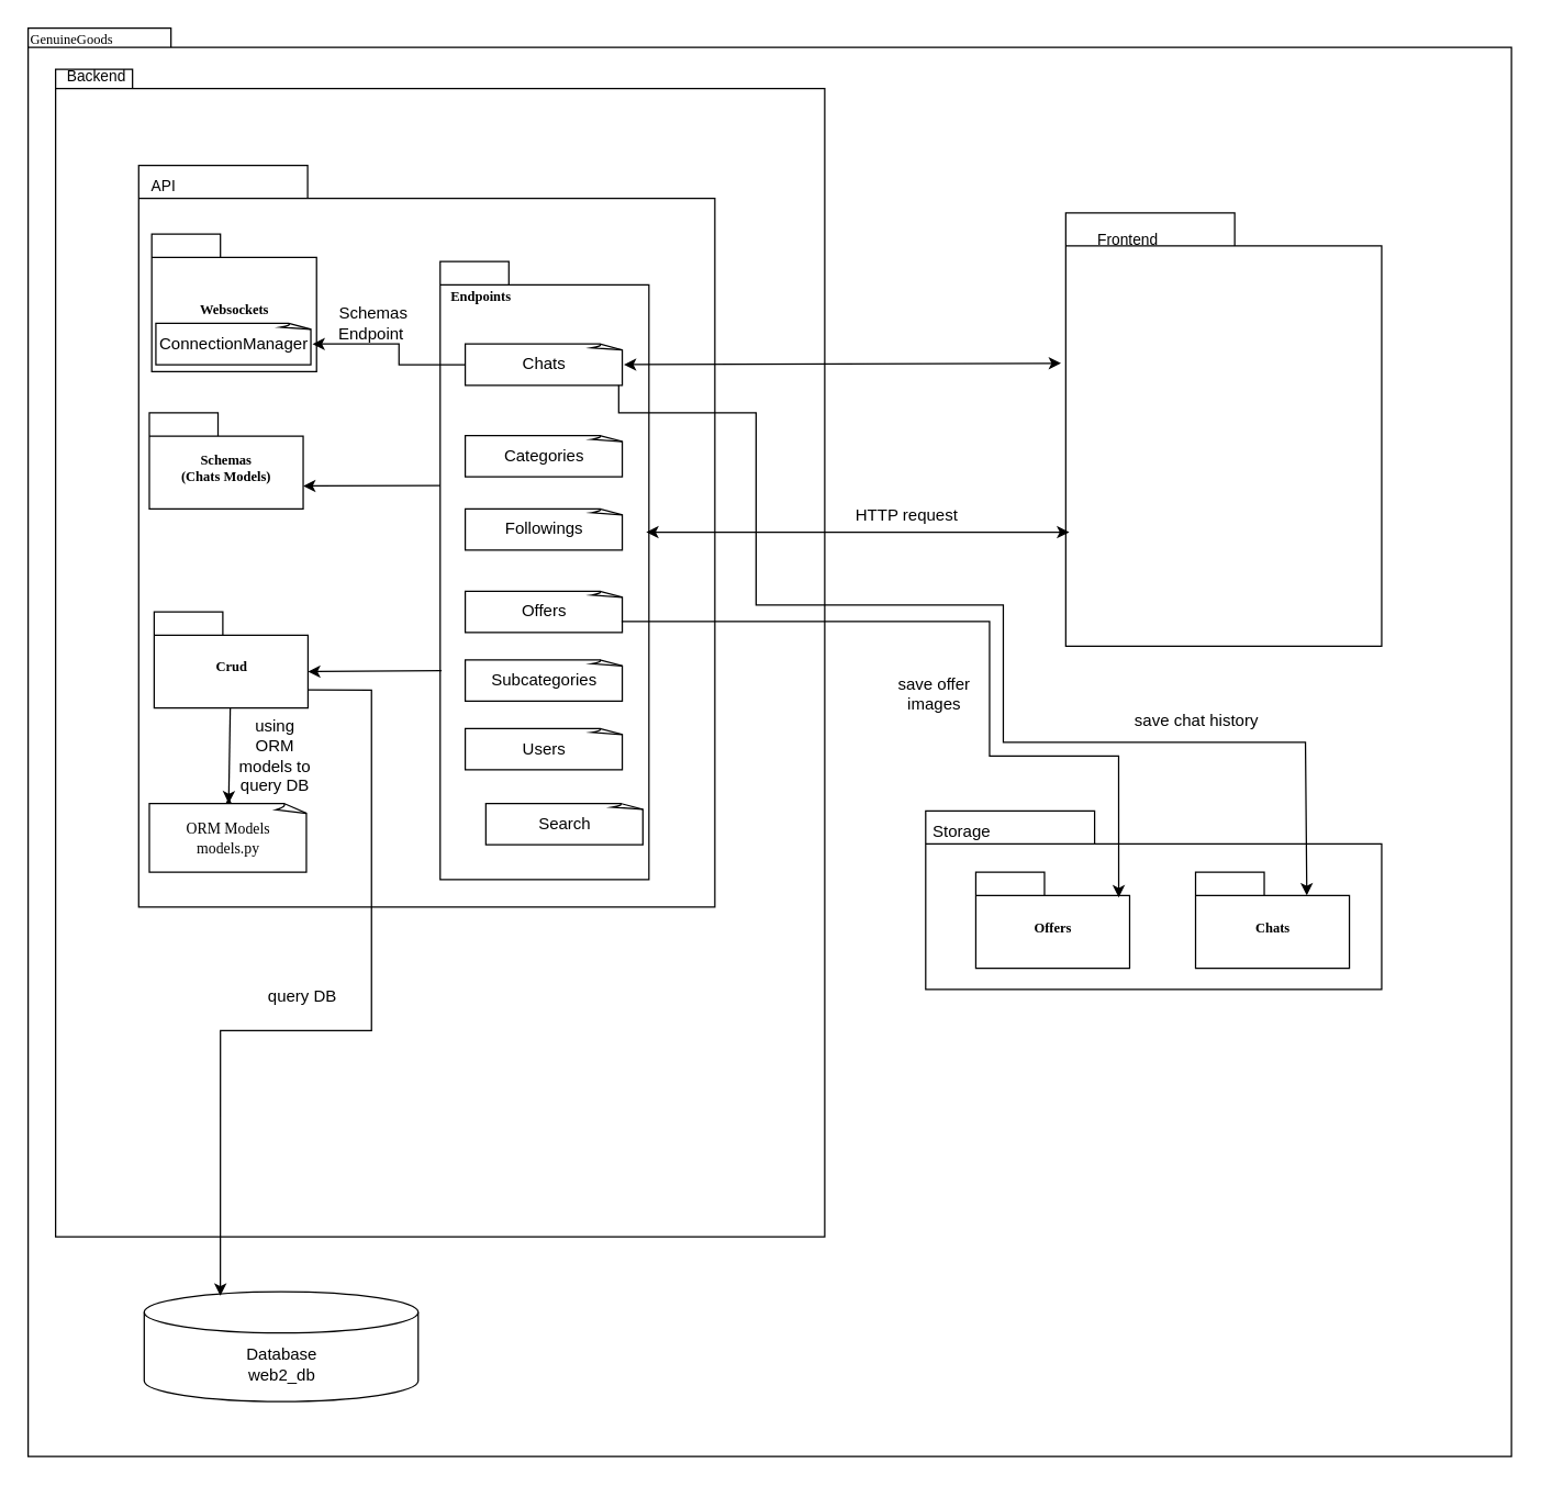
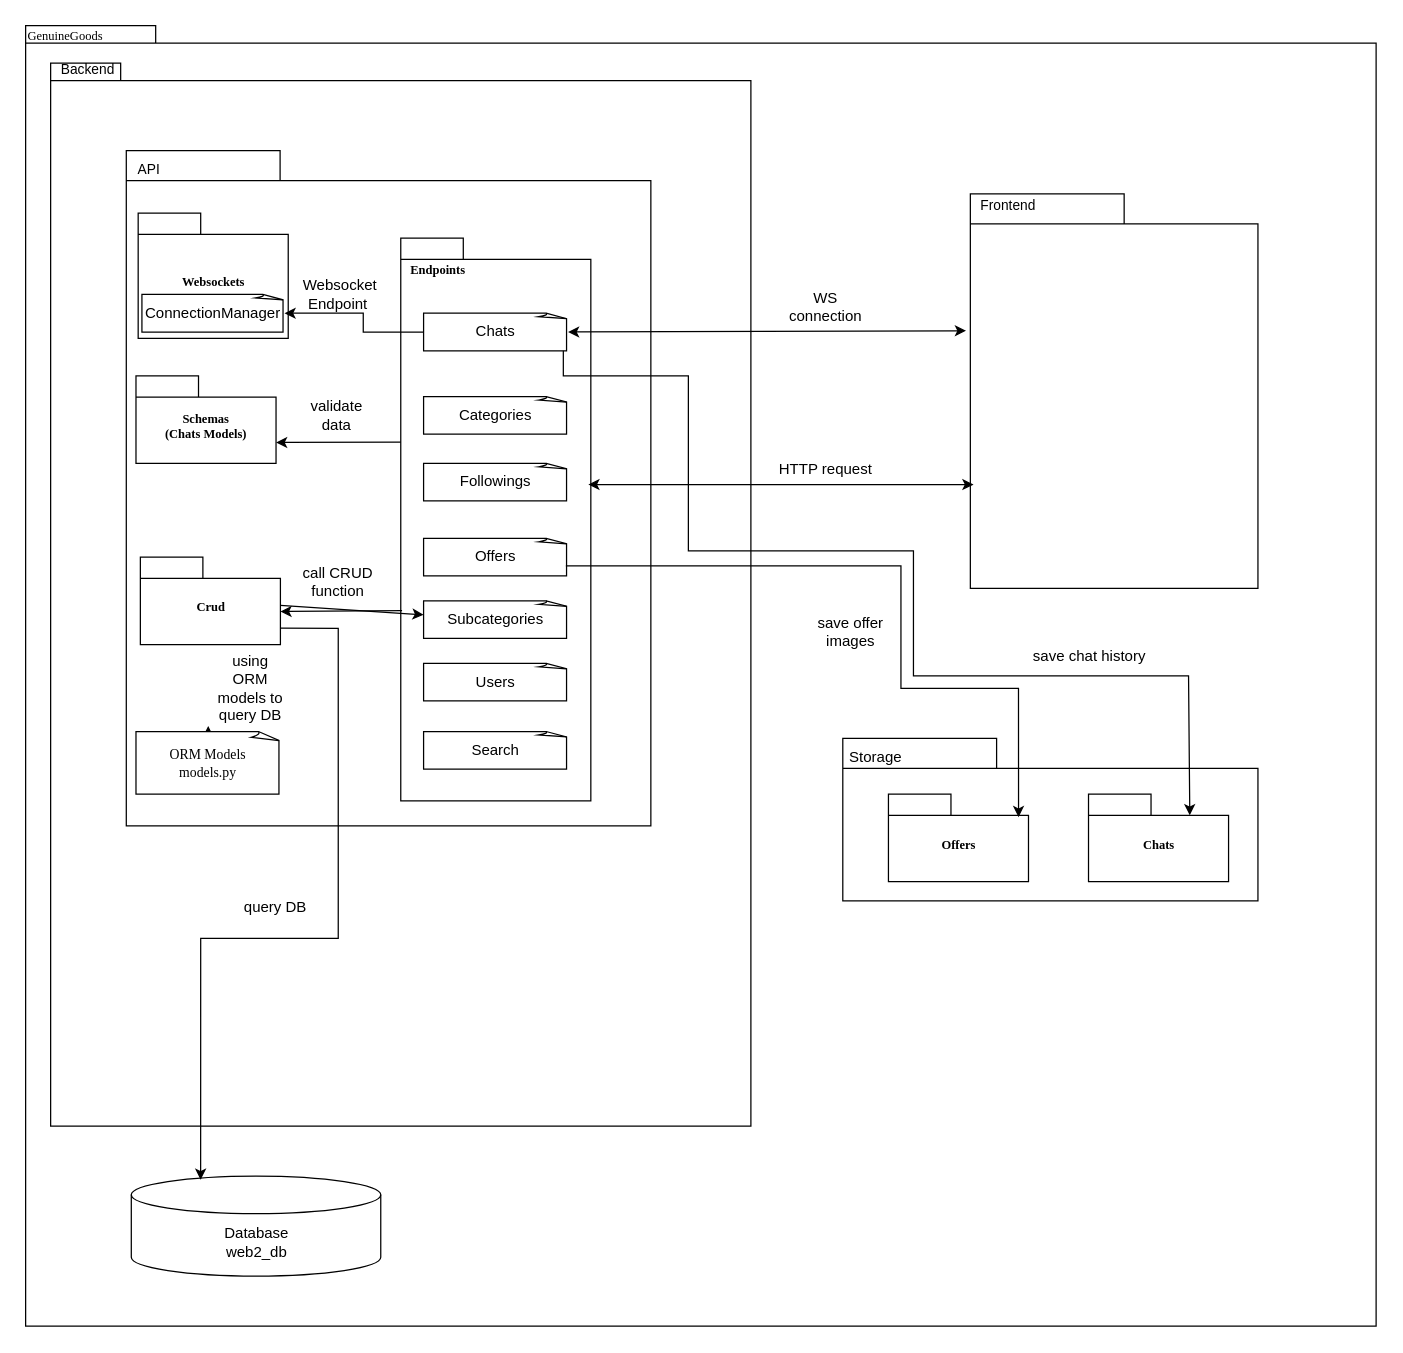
- <mxCell id="7" value="&lt;font style=&quot;font-size: 11px;&quot;&gt;Frontend&lt;/font&gt;" style="text;html=1;strokeColor=none;fillColor=none;align=center;verticalAlign=middle;whiteSpace=wrap;rounded=0;" vertex="1" parent="5"><mxGeometry x="15" y="10.001" width="60" height="19.719" as="geometry" /></mxCell>
+ <mxCell id="7" value="&lt;font style=&quot;font-size: 11px;&quot;&gt;Frontend&lt;/font&gt;" style="text;html=1;strokeColor=none;fillColor=none;align=center;verticalAlign=middle;whiteSpace=wrap;rounded=0;" vertex="1" parent="5"><mxGeometry y="0.001" width="60" height="19.719" as="geometry" /></mxCell>
- <mxCell id="37" value="&amp;nbsp;Schemas Endpoint" style="text;html=1;strokeColor=none;fillColor=none;align=center;verticalAlign=middle;whiteSpace=wrap;rounded=0;" vertex="1" parent="1"><mxGeometry x="240" y="220" width="60" height="30" as="geometry" /></mxCell>
+ <mxCell id="37" value="&amp;nbsp;Websocket Endpoint" style="text;html=1;strokeColor=none;fillColor=none;align=center;verticalAlign=middle;whiteSpace=wrap;rounded=0;" vertex="1" parent="1"><mxGeometry x="240" y="220" width="60" height="30" as="geometry" /></mxCell>
+ <mxCell id="40" value="WS connection" style="text;html=1;strokeColor=none;fillColor=none;align=center;verticalAlign=middle;whiteSpace=wrap;rounded=0;" vertex="1" parent="1"><mxGeometry x="630" y="230" width="60" height="30" as="geometry" /></mxCell>
+ <mxCell id="26" value="validate data " style="text;html=1;strokeColor=none;fillColor=none;align=center;verticalAlign=middle;whiteSpace=wrap;rounded=0;" vertex="1" parent="1"><mxGeometry x="238.75" y="316.63" width="60" height="30" as="geometry" /></mxCell>
+ <mxCell id="27" value="call CRUD function" style="text;html=1;strokeColor=none;fillColor=none;align=center;verticalAlign=middle;whiteSpace=wrap;rounded=0;" vertex="1" parent="1"><mxGeometry x="240" y="450" width="60" height="30" as="geometry" /></mxCell>
- <mxCell id="32" value="" style="endArrow=classic;html=1;rounded=0;entryX=0.5;entryY=0;entryDx=0;entryDy=0;entryPerimeter=0;" edge="1" parent="1" source="10" target="18"><mxGeometry width="50" height="50" relative="1" as="geometry"><mxPoint x="530" y="540" as="sourcePoint" /><mxPoint x="580" y="490" as="targetPoint" /></mxGeometry></mxCell>
+ <mxCell id="32" value="" style="endArrow=classic;html=1;rounded=0;" edge="1" parent="1" source="10" target="23"><mxGeometry width="50" height="50" relative="1" as="geometry"><mxPoint x="530" y="540" as="sourcePoint" /><mxPoint x="580" y="490" as="targetPoint" /></mxGeometry></mxCell>
- <mxCell id="48" value="Search" style="whiteSpace=wrap;html=1;shape=mxgraph.basic.document" vertex="1" parent="1"><mxGeometry x="353.25" y="584.5" width="115.5" height="30" as="geometry" /></mxCell>
+ <mxCell id="48" value="Search" style="whiteSpace=wrap;html=1;shape=mxgraph.basic.document" vertex="1" parent="1"><mxGeometry x="338.25" y="584.5" width="115.5" height="30" as="geometry" /></mxCell>
